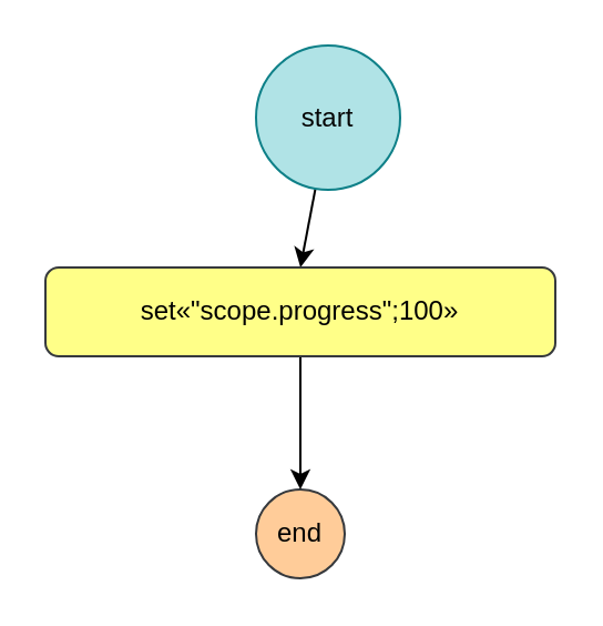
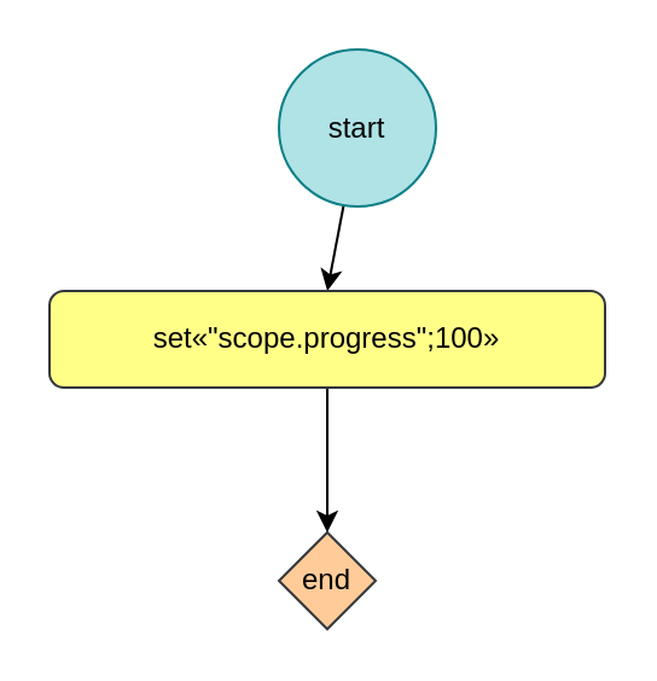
- <mxCell id="4" value="end" style="ellipse;whiteSpace=wrap;fillColor=#ffcc99;strokeColor=#36393d;fontColor=#000000;" parent="1" vertex="1"><mxGeometry x="115" y="220" width="40" height="40" as="geometry" /></mxCell>
+ <mxCell id="4" value="end" style="rhombus;whiteSpace=wrap;fillColor=#ffcc99;strokeColor=#36393d;fontColor=#000000;" parent="1" vertex="1"><mxGeometry x="115" y="220" width="40" height="40" as="geometry" /></mxCell>
